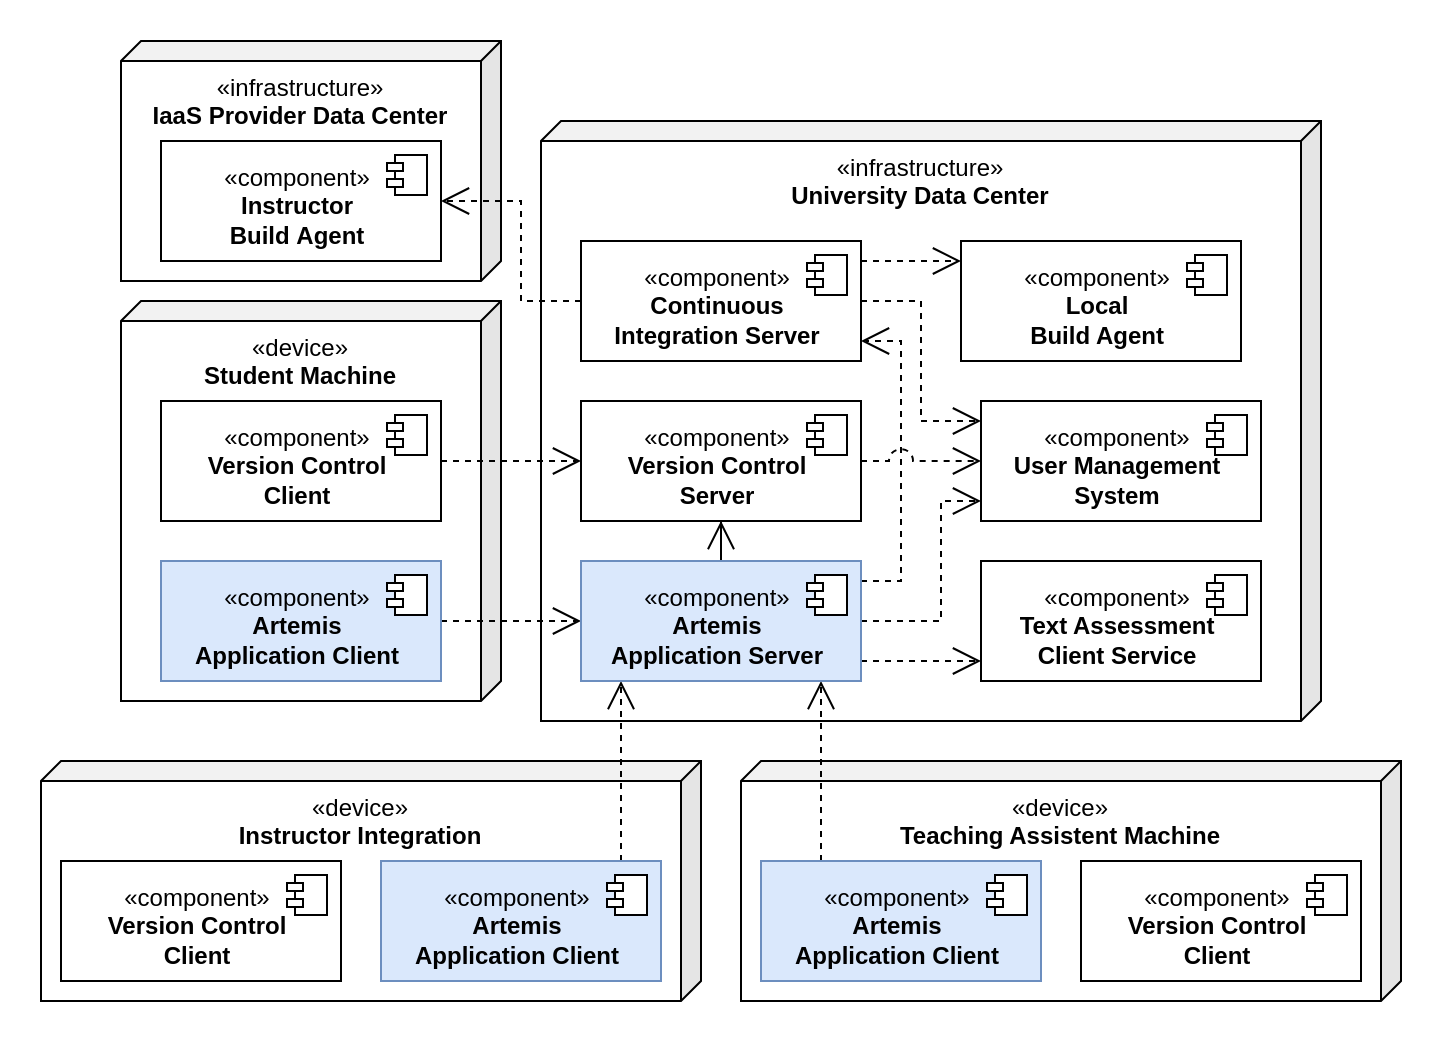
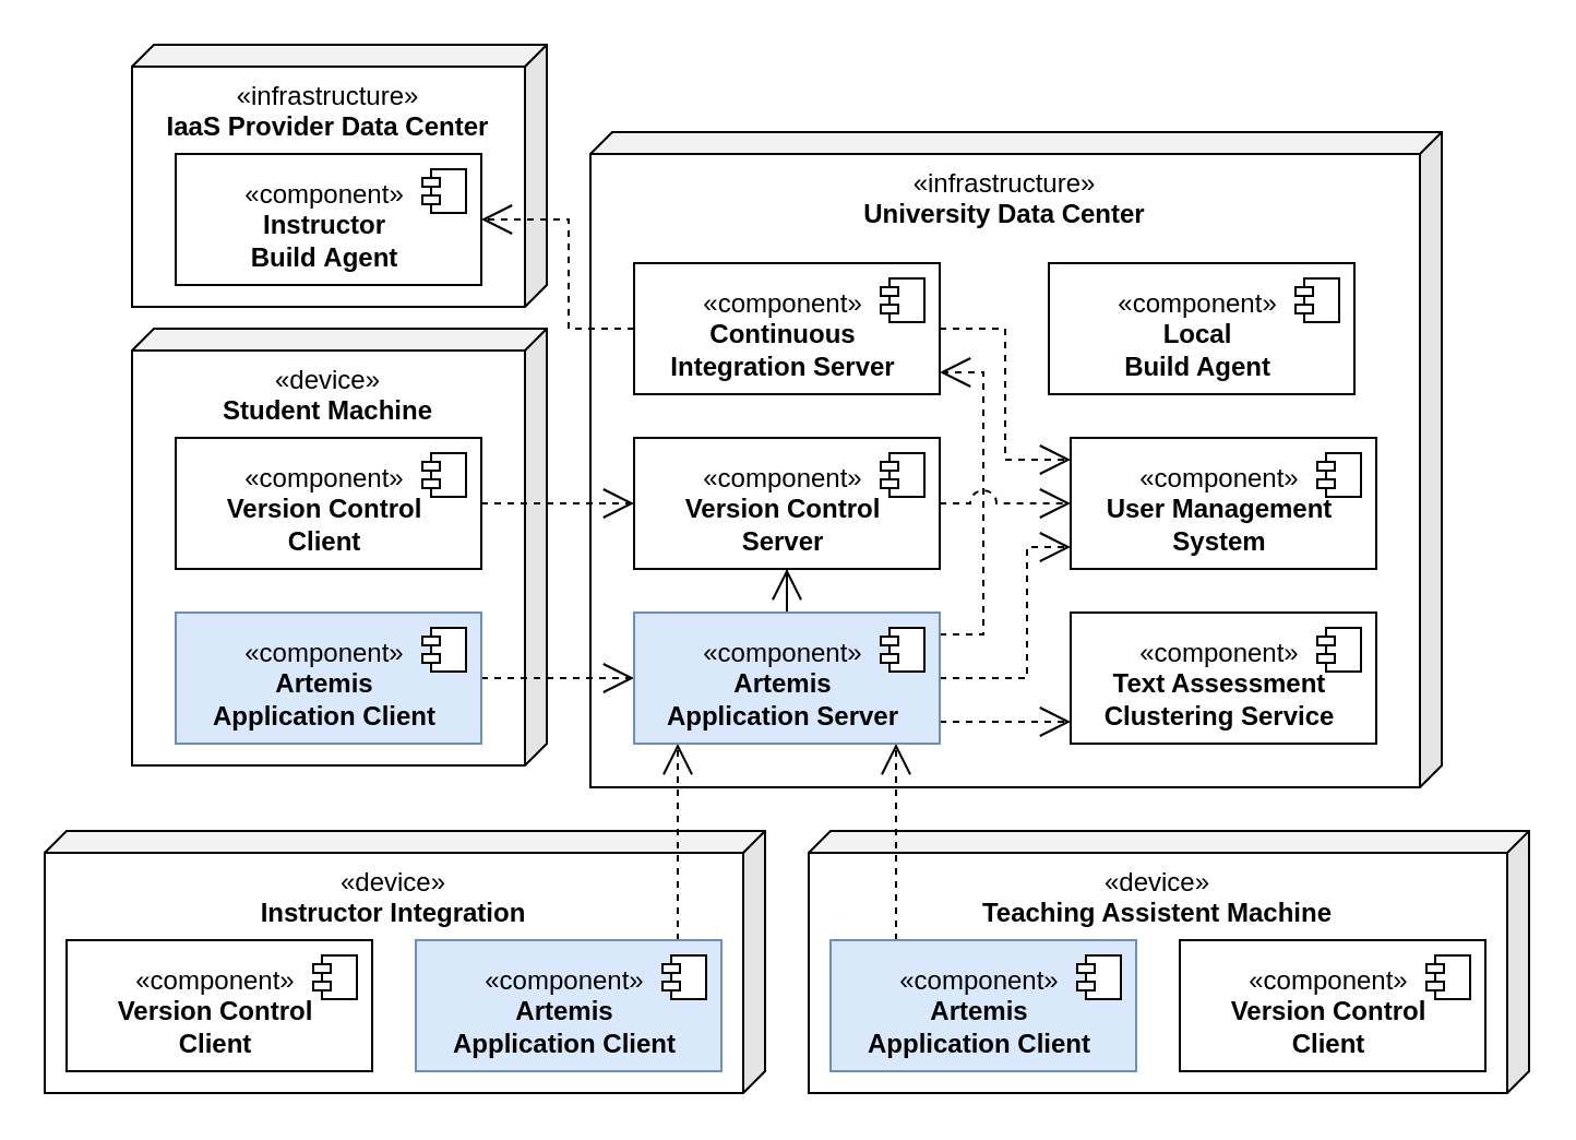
- <mxCell id="34" style="edgeStyle=orthogonalEdgeStyle;rounded=0;jumpStyle=arc;jumpSize=12;orthogonalLoop=1;jettySize=auto;html=1;dashed=1;startSize=12;endArrow=open;endFill=0;endSize=12;" edge="1" parent="1" source="37" target="39"><mxGeometry relative="1" as="geometry"><Array as="points"><mxPoint x="460" y="130" /><mxPoint x="460" y="130" /></Array></mxGeometry></mxCell>
- <mxCell id="43" value="«component»&lt;br&gt;&lt;b&gt;Text Assessment&lt;br&gt;Client Service&lt;/b&gt;" style="html=1;fillColor=#ffffff;spacingRight=5;spacingTop=5;" vertex="1" parent="1"><mxGeometry x="490" y="280" width="140" height="60" as="geometry" /></mxCell>
+ <mxCell id="43" value="«component»&lt;br&gt;&lt;b&gt;Text Assessment&lt;br&gt;Clustering Service&lt;/b&gt;" style="html=1;fillColor=#ffffff;spacingRight=5;spacingTop=5;" vertex="1" parent="1"><mxGeometry x="490" y="280" width="140" height="60" as="geometry" /></mxCell>
